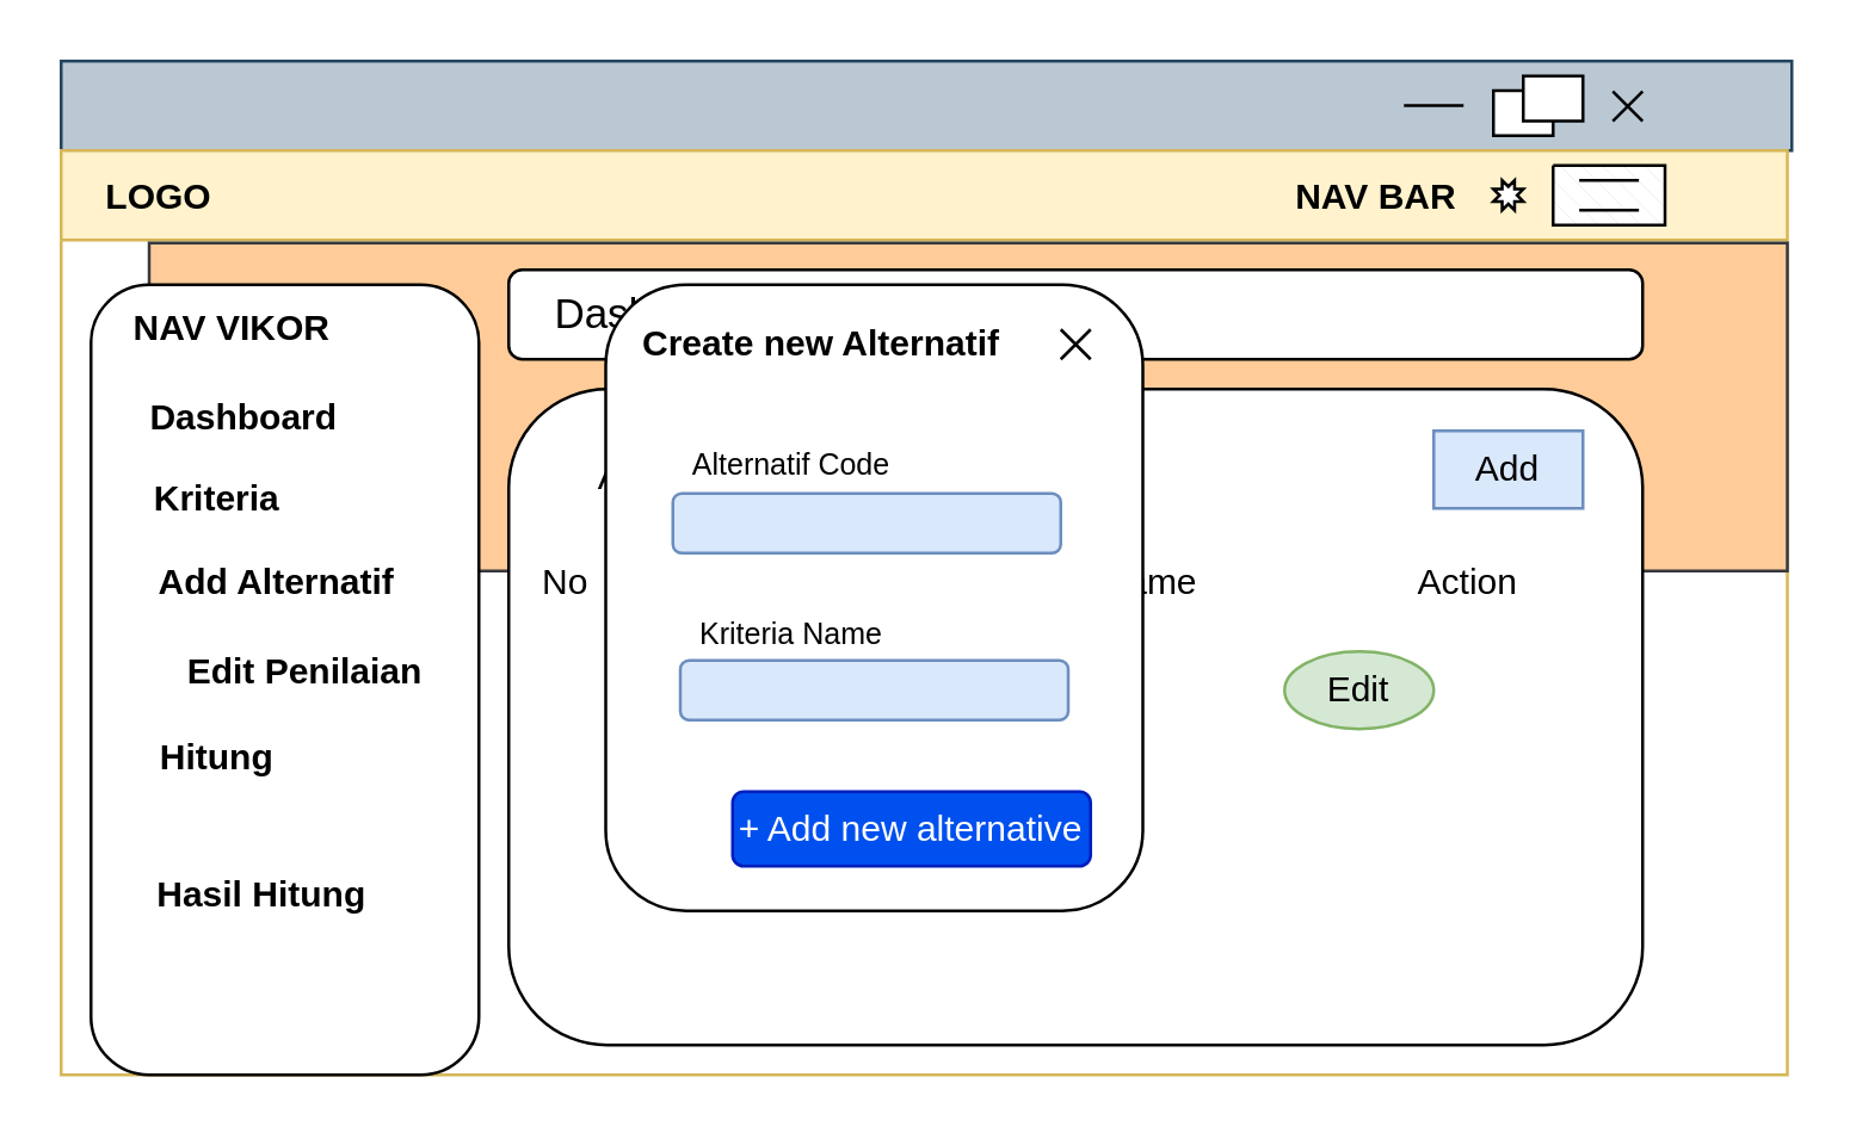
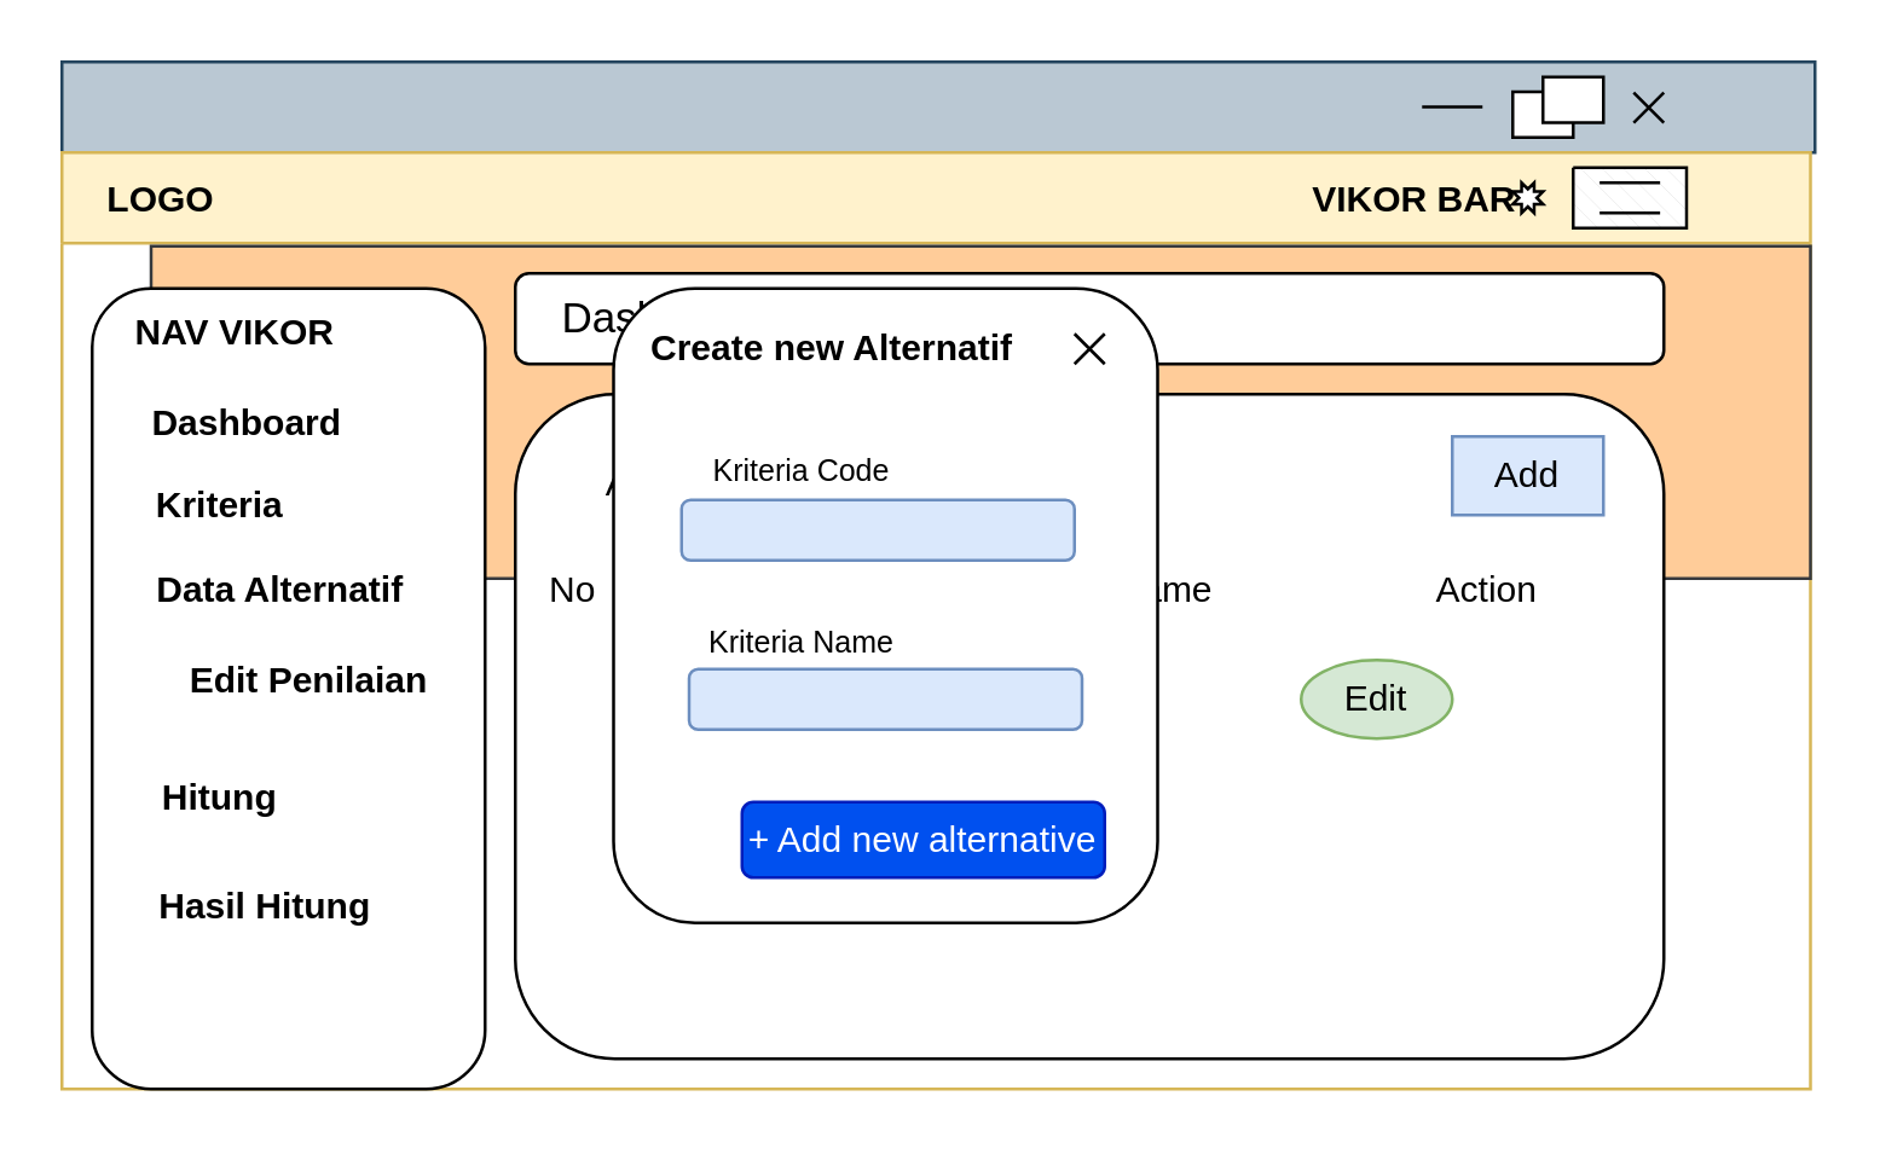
- <mxCell id="3" value="    LOGO                                                                                                             NAV BAR" style="swimlane;align=left;startSize=30;fillColor=#fff2cc;strokeColor=#d6b656;" parent="1" vertex="1"><mxGeometry x="20" y="50" width="578.5" height="310" as="geometry" /></mxCell>
+ <mxCell id="3" value="    LOGO                                                                                                             VIKOR BAR" style="swimlane;align=left;startSize=30;fillColor=#fff2cc;strokeColor=#d6b656;" parent="1" vertex="1"><mxGeometry x="20" y="50" width="578.5" height="310" as="geometry" /></mxCell>
- <mxCell id="29" value="Alternatif Code" style="text;html=1;align=center;verticalAlign=middle;whiteSpace=wrap;rounded=0;fontSize=10;" parent="3" vertex="1"><mxGeometry x="195" y="90" width="100" height="30" as="geometry" /></mxCell>
+ <mxCell id="29" value="Kriteria Code" style="text;html=1;align=center;verticalAlign=middle;whiteSpace=wrap;rounded=0;fontSize=10;" parent="3" vertex="1"><mxGeometry x="195" y="90" width="100" height="30" as="geometry" /></mxCell>
- <mxCell id="15" value="Add Alternatif" style="text;html=1;align=center;verticalAlign=middle;whiteSpace=wrap;rounded=0;fontStyle=1" parent="3" vertex="1"><mxGeometry x="28" y="135" width="89" height="20" as="geometry" /></mxCell>
+ <mxCell id="15" value="Data Alternatif" style="text;html=1;align=center;verticalAlign=middle;whiteSpace=wrap;rounded=0;fontStyle=1" parent="3" vertex="1"><mxGeometry x="28" y="135" width="89" height="20" as="geometry" /></mxCell>
- <mxCell id="17" value="Hitung" style="text;html=1;align=center;verticalAlign=middle;whiteSpace=wrap;rounded=0;fontStyle=1" parent="3" vertex="1"><mxGeometry x="14.5" y="194" width="75" height="20" as="geometry" /></mxCell>
+ <mxCell id="17" value="Hitung" style="text;html=1;align=center;verticalAlign=middle;whiteSpace=wrap;rounded=0;fontStyle=1" parent="3" vertex="1"><mxGeometry x="14.5" y="204" width="75" height="20" as="geometry" /></mxCell>
